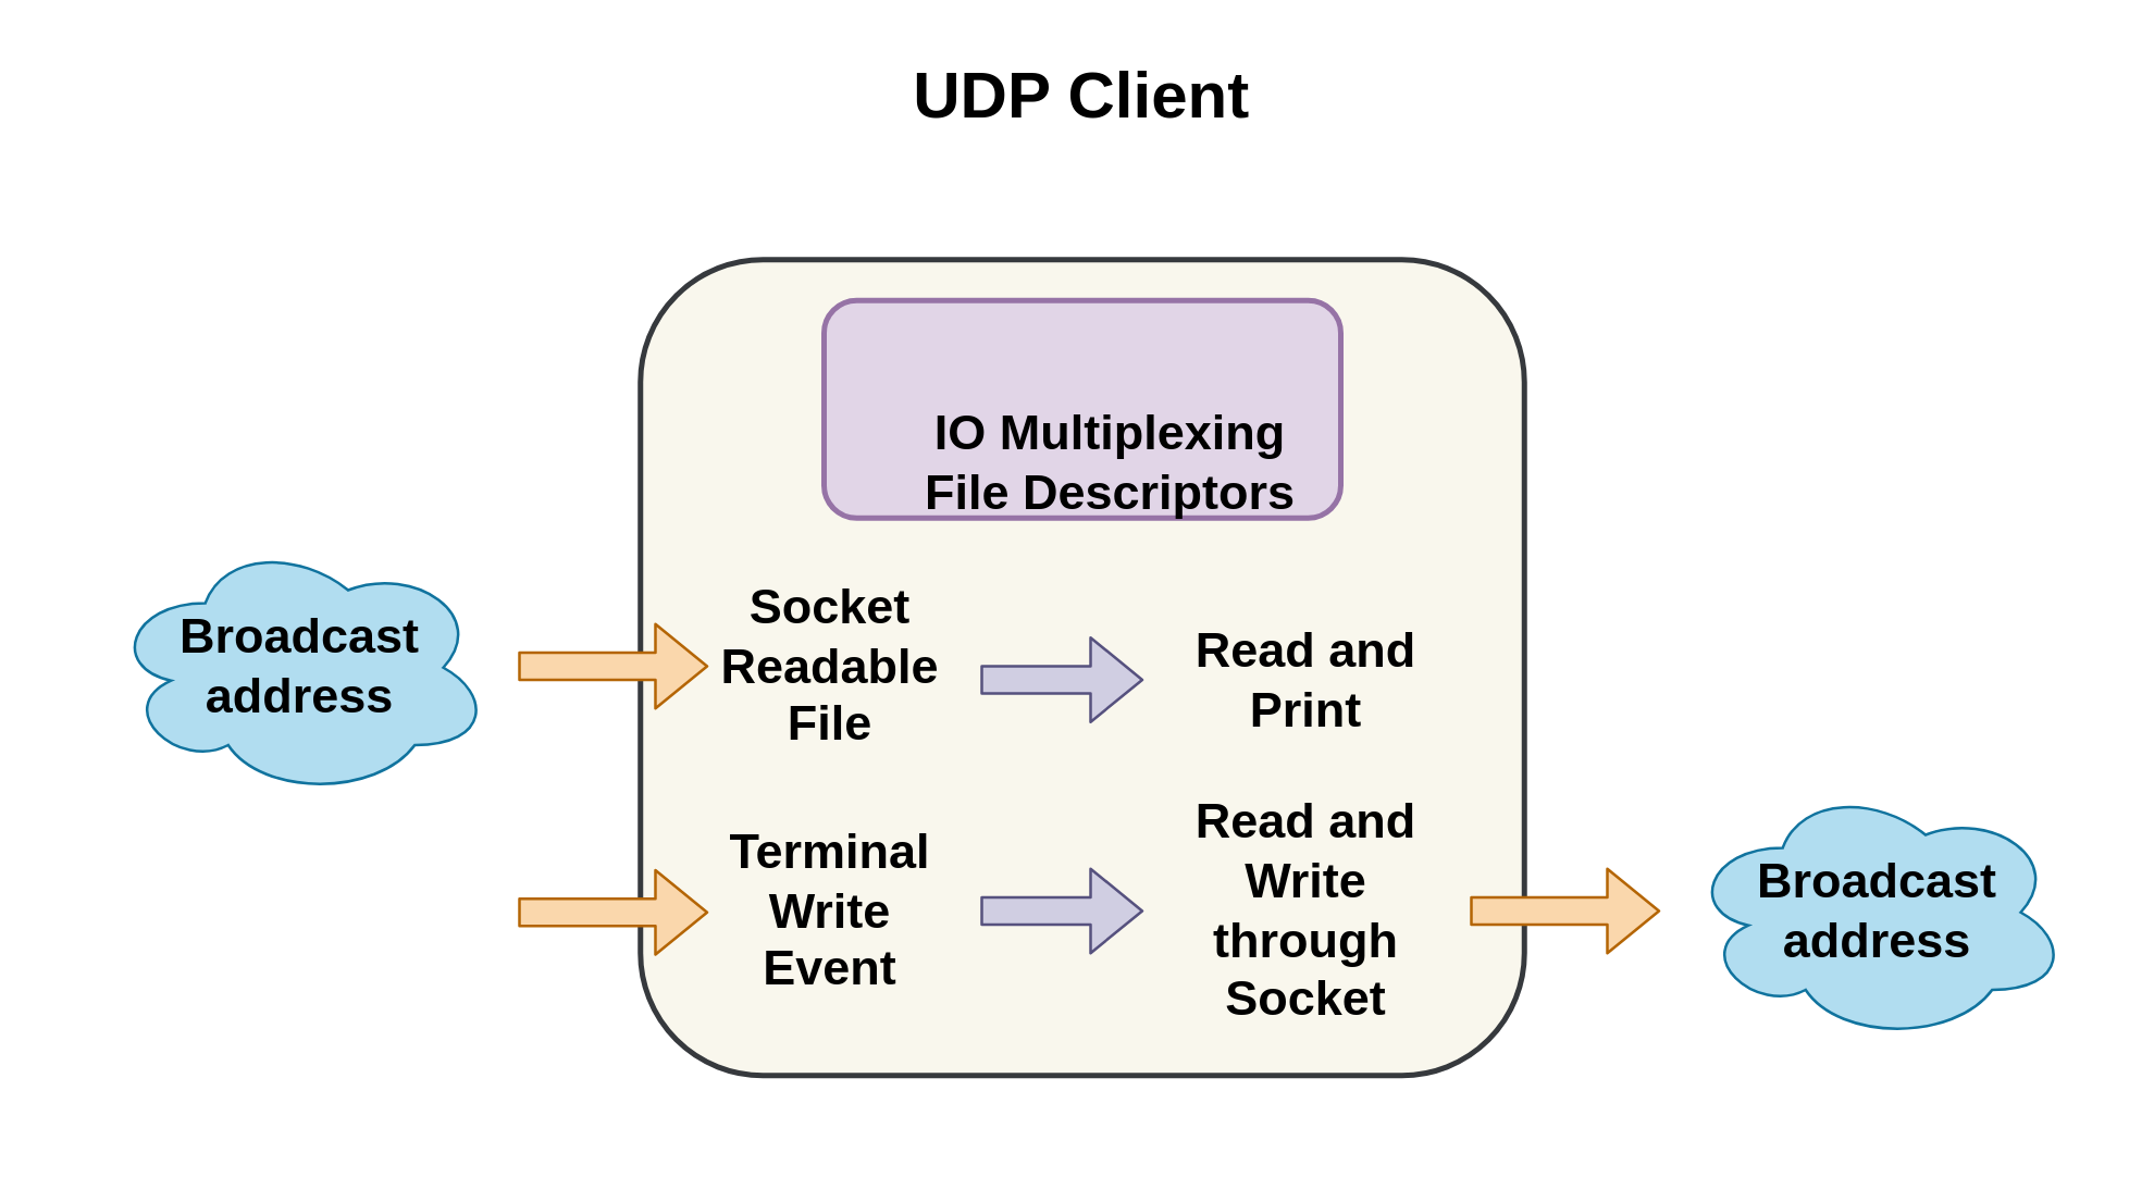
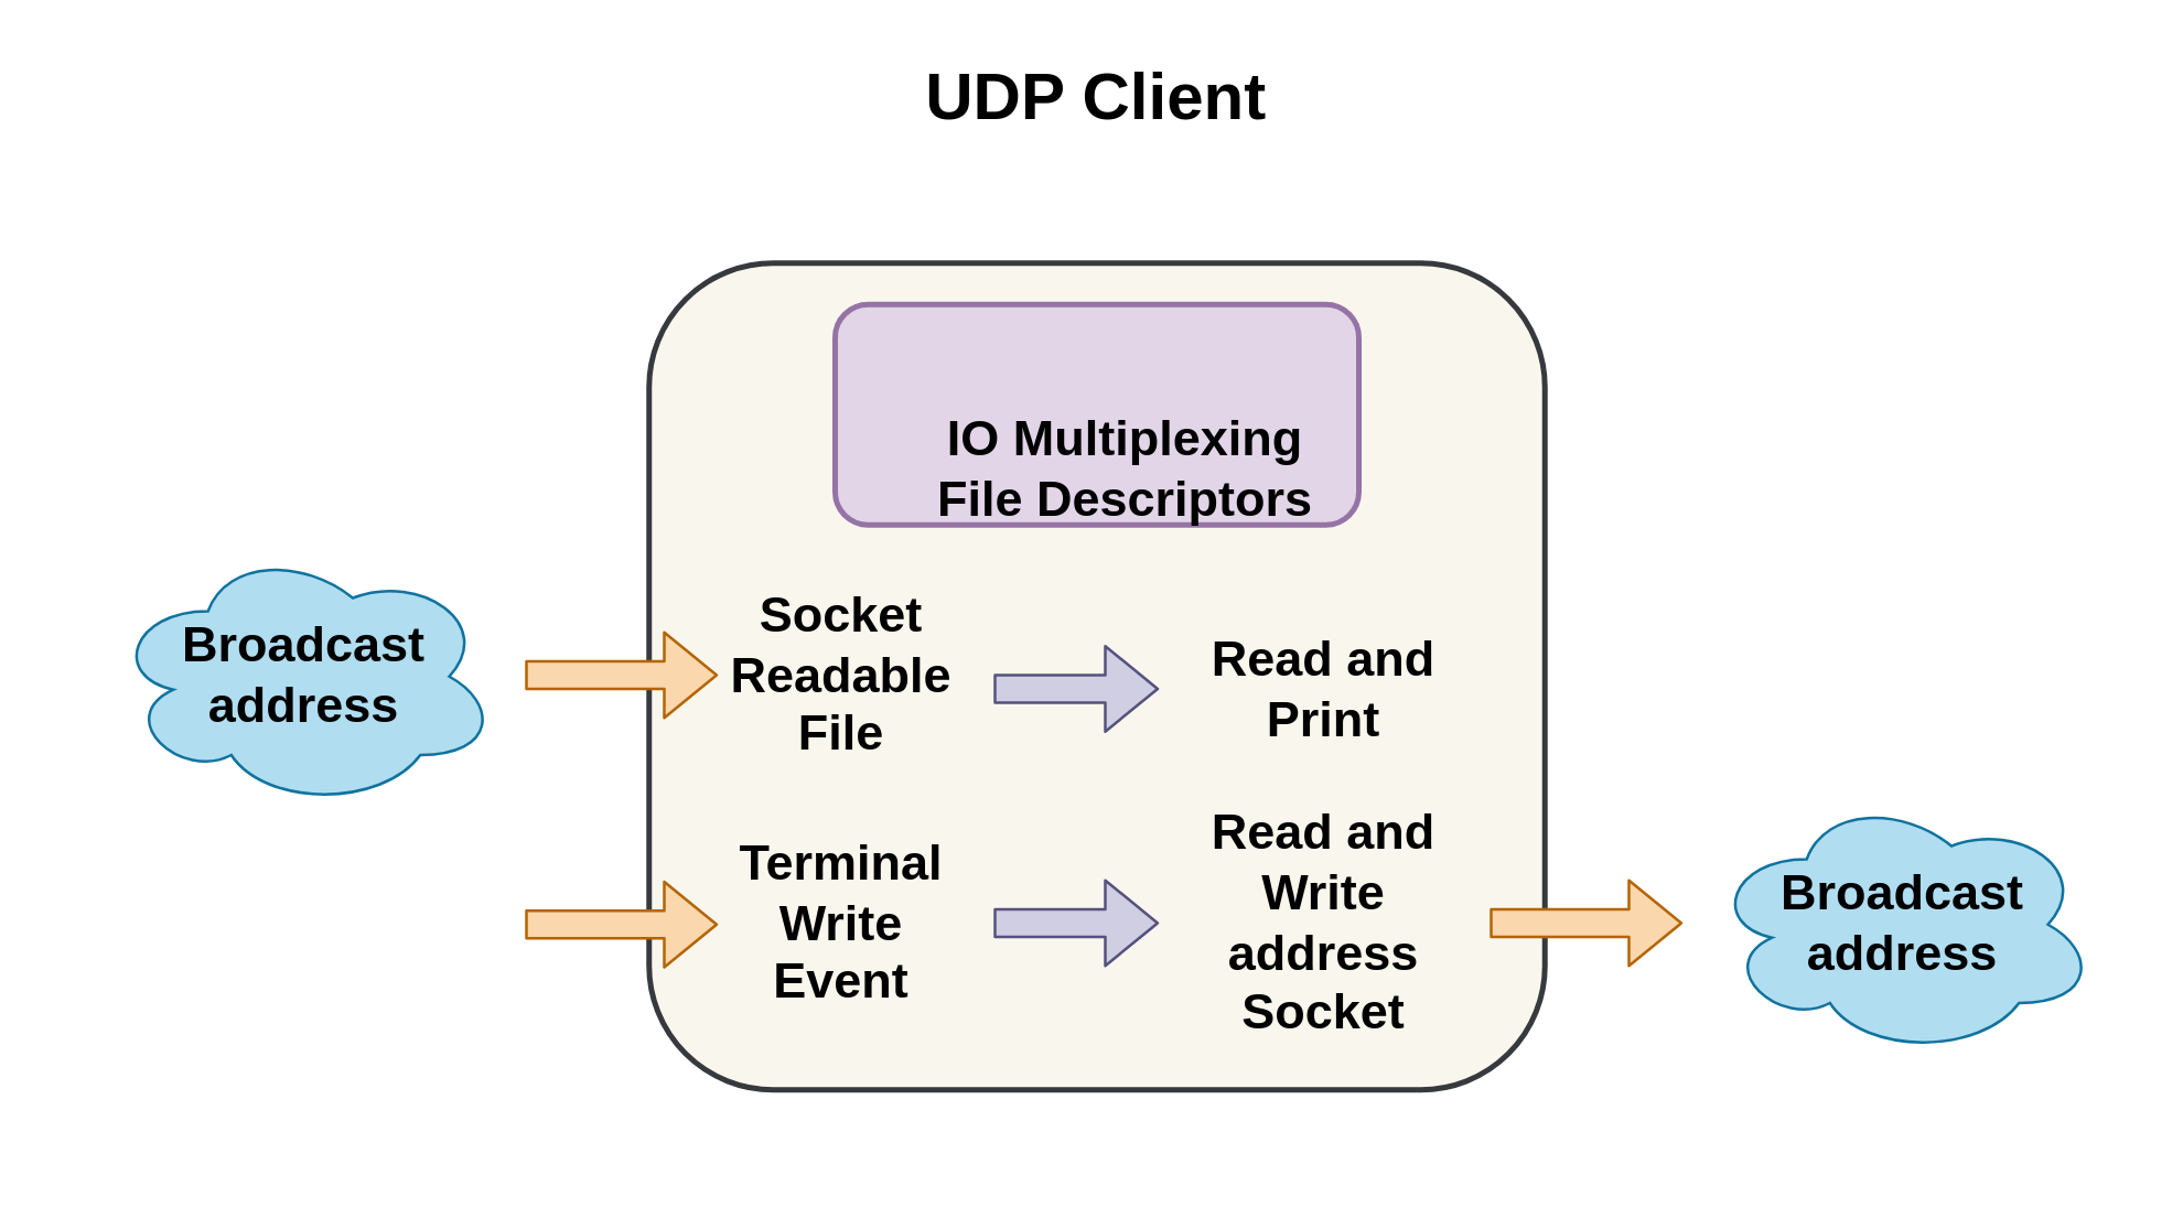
- <mxCell id="13" value="&lt;h2&gt;&lt;font color=&quot;#000000&quot;&gt;Read and Write through Socket&lt;/font&gt;&lt;/h2&gt;" style="text;strokeColor=none;align=center;fillColor=none;html=1;verticalAlign=middle;whiteSpace=wrap;rounded=0;" parent="1" vertex="1"><mxGeometry x="430" y="320" width="100" height="30" as="geometry" /></mxCell>
+ <mxCell id="13" value="&lt;h2&gt;&lt;font color=&quot;#000000&quot;&gt;Read and Write address Socket&lt;/font&gt;&lt;/h2&gt;" style="text;strokeColor=none;align=center;fillColor=none;html=1;verticalAlign=middle;whiteSpace=wrap;rounded=0;" parent="1" vertex="1"><mxGeometry x="430" y="320" width="100" height="30" as="geometry" /></mxCell>
